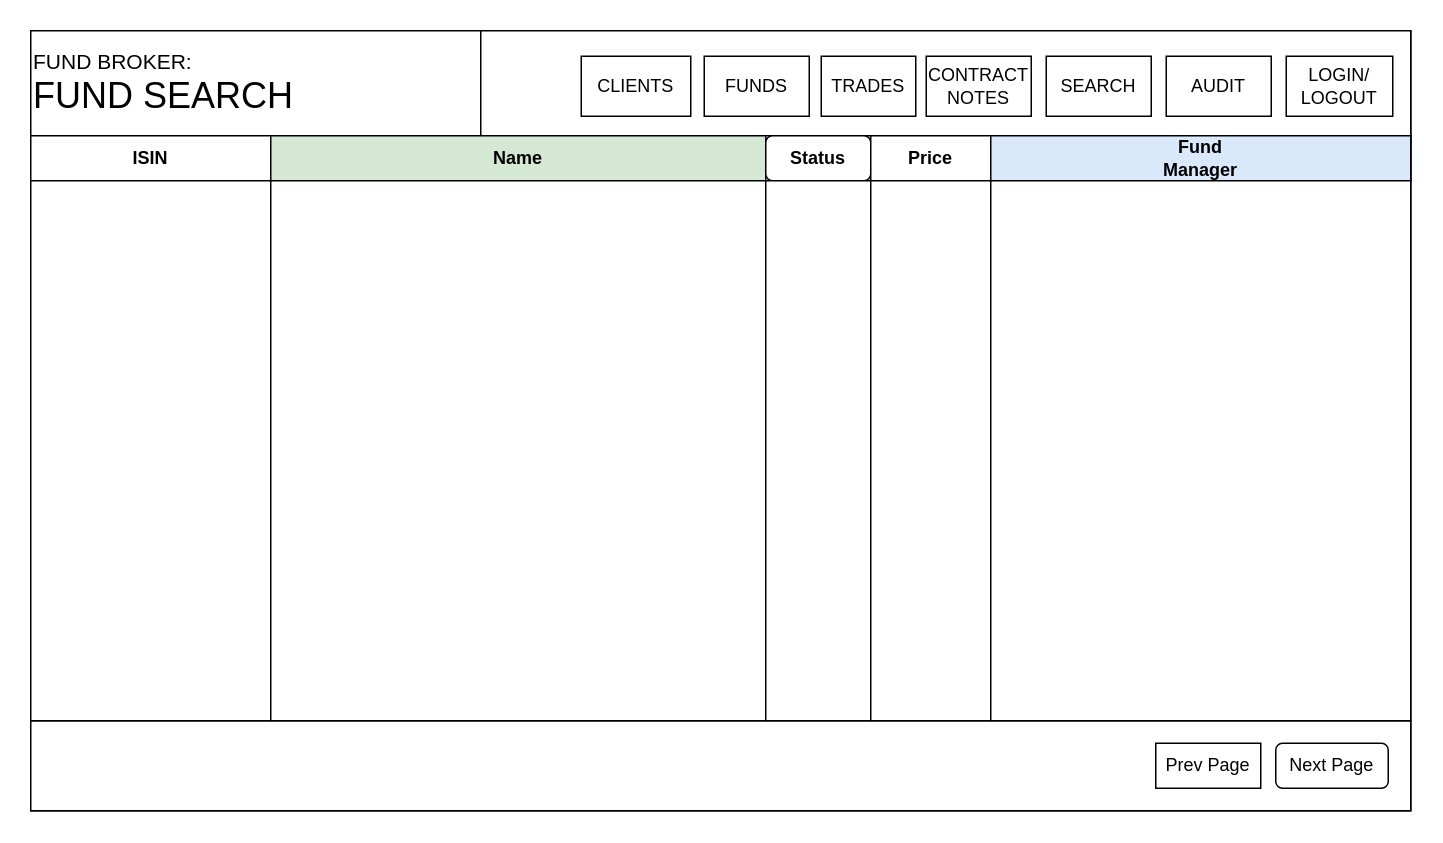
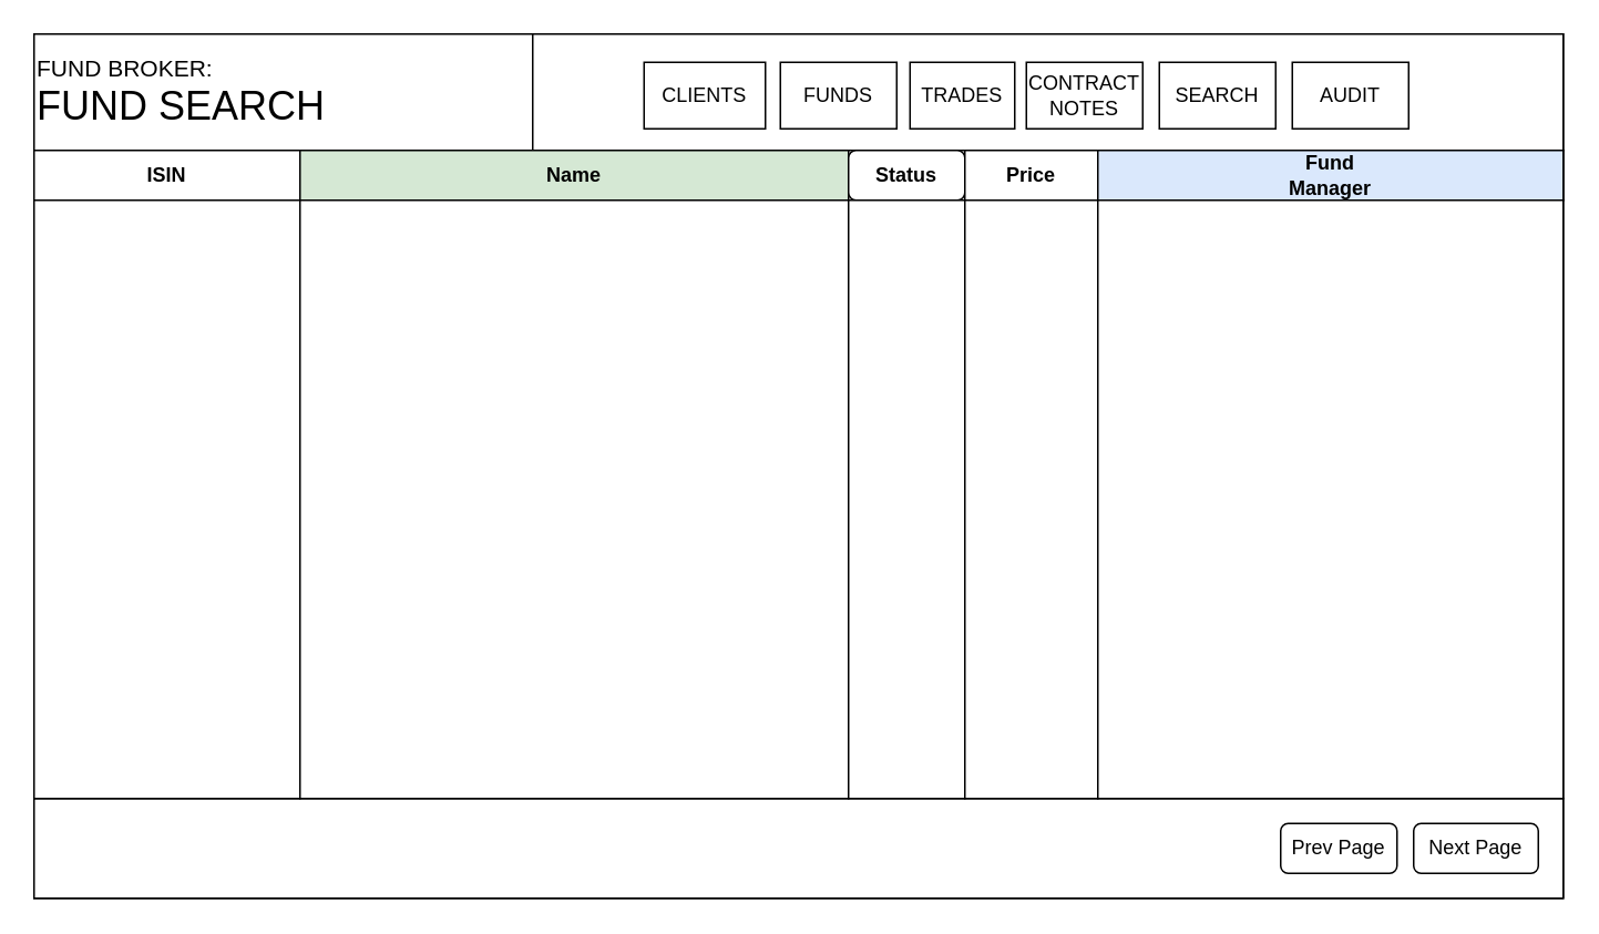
- <mxCell id="19" value="LOGIN/&lt;div&gt;LOGOUT&lt;/div&gt;" style="rounded=0;whiteSpace=wrap;html=1;" vertex="1" parent="1"><mxGeometry x="857" y="37" width="71" height="40" as="geometry" /></mxCell>
- <mxCell id="17" value="Prev Page" style="whiteSpace=wrap;html=1;rounded=0;" parent="1" vertex="1"><mxGeometry x="770" y="495" width="70" height="30" as="geometry" /></mxCell>
+ <mxCell id="17" value="Prev Page" style="rounded=1;whiteSpace=wrap;html=1;" parent="1" vertex="1"><mxGeometry x="770" y="495" width="70" height="30" as="geometry" /></mxCell>
